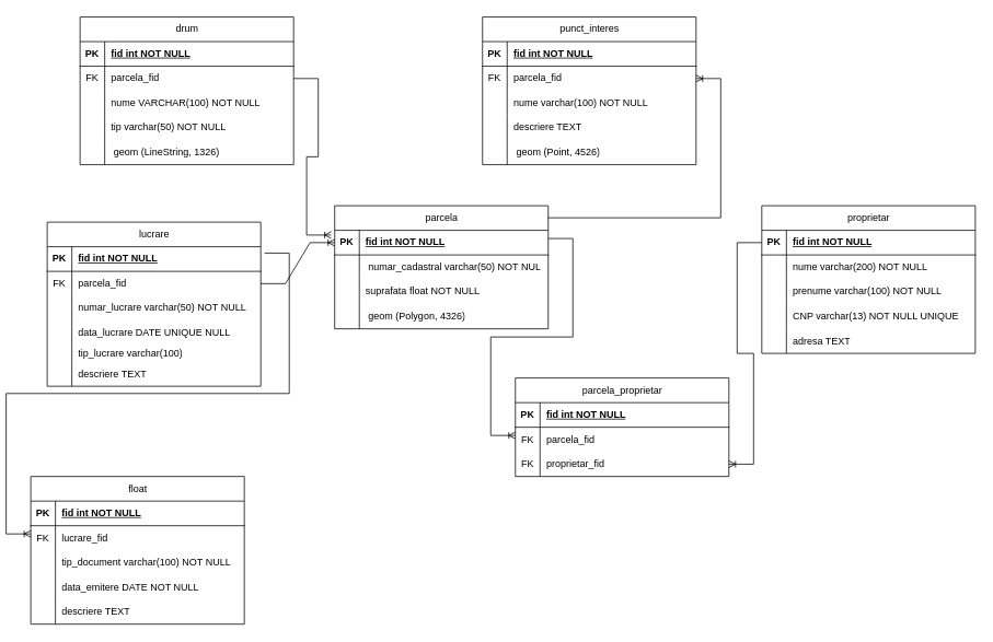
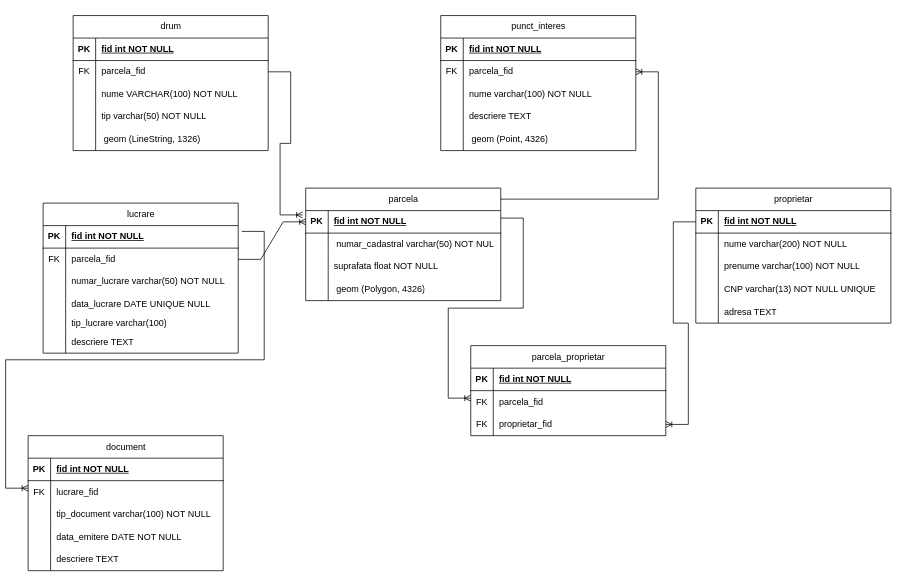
- <mxCell id="17" value="&amp;nbsp;geom (Point,&amp;nbsp;&lt;span class=&quot;hljs-number&quot;&gt;4526&lt;/span&gt;)" style="shape=partialRectangle;connectable=0;fillColor=none;top=0;left=0;bottom=0;right=0;align=left;spacingLeft=6;overflow=hidden;whiteSpace=wrap;html=1;" vertex="1" parent="15"><mxGeometry x="30" width="230" height="30" as="geometry"><mxRectangle width="230" height="30" as="alternateBounds" /></mxGeometry></mxCell>
+ <mxCell id="17" value="&amp;nbsp;geom (Point,&amp;nbsp;&lt;span class=&quot;hljs-number&quot;&gt;4326&lt;/span&gt;)" style="shape=partialRectangle;connectable=0;fillColor=none;top=0;left=0;bottom=0;right=0;align=left;spacingLeft=6;overflow=hidden;whiteSpace=wrap;html=1;" vertex="1" parent="15"><mxGeometry x="30" width="230" height="30" as="geometry"><mxRectangle width="230" height="30" as="alternateBounds" /></mxGeometry></mxCell>
- <mxCell id="76" value="&lt;span style=&quot;font-weight: 400; text-wrap: wrap;&quot;&gt;float&lt;/span&gt;" style="shape=table;startSize=30;container=1;collapsible=1;childLayout=tableLayout;fixedRows=1;rowLines=0;fontStyle=1;align=center;resizeLast=1;html=1;" vertex="1" parent="1"><mxGeometry x="20" y="580" width="260" height="180" as="geometry" /></mxCell>
+ <mxCell id="76" value="&lt;span style=&quot;font-weight: 400; text-wrap: wrap;&quot;&gt;document&lt;/span&gt;" style="shape=table;startSize=30;container=1;collapsible=1;childLayout=tableLayout;fixedRows=1;rowLines=0;fontStyle=1;align=center;resizeLast=1;html=1;" vertex="1" parent="1"><mxGeometry x="20" y="580" width="260" height="180" as="geometry" /></mxCell>
